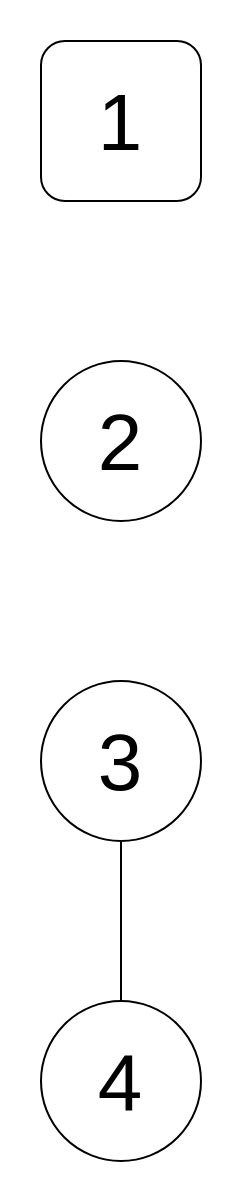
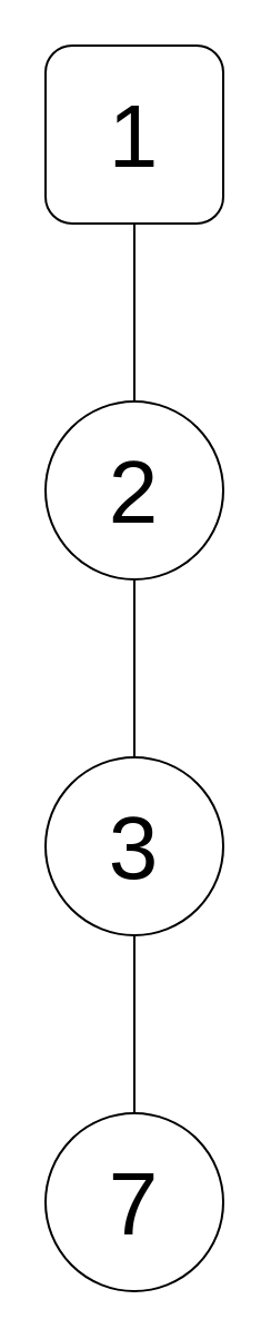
+ <mxCell id="6" value="" style="endArrow=none;html=1;rounded=0;" edge="1" parent="1" source="2" target="3"><mxGeometry width="50" height="50" relative="1" as="geometry"><mxPoint x="80" y="90" as="sourcePoint" /><mxPoint x="130" y="40" as="targetPoint" /></mxGeometry></mxCell>
+ <mxCell id="7" value="" style="endArrow=none;html=1;rounded=0;" edge="1" parent="1" source="3" target="4"><mxGeometry width="50" height="50" relative="1" as="geometry"><mxPoint x="80" y="350" as="sourcePoint" /><mxPoint x="130" y="300" as="targetPoint" /></mxGeometry></mxCell>
- <mxCell id="5" value="4" style="ellipse;whiteSpace=wrap;html=1;aspect=fixed;fontSize=40;" vertex="1" parent="1"><mxGeometry x="20" y="500" width="80" height="80" as="geometry" /></mxCell>
+ <mxCell id="5" value="7" style="ellipse;whiteSpace=wrap;html=1;aspect=fixed;fontSize=40;" vertex="1" parent="1"><mxGeometry x="20" y="500" width="80" height="80" as="geometry" /></mxCell>
